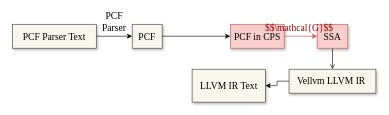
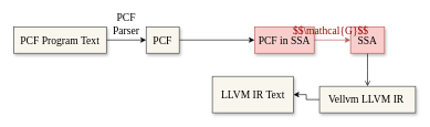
- <mxCell id="10" value="PCF Parser Text" style="rounded=0;whiteSpace=wrap;html=1;labelBackgroundColor=none;fontFamily=Times New Roman;fontSize=16;shadow=1;fillColor=#f9f7ed;strokeColor=#36393d;" vertex="1" parent="1"><mxGeometry x="20" y="40" width="140" height="40" as="geometry" /></mxCell>
+ <mxCell id="10" value="PCF Program Text" style="rounded=0;whiteSpace=wrap;html=1;labelBackgroundColor=none;fontFamily=Times New Roman;fontSize=16;shadow=1;fillColor=#f9f7ed;strokeColor=#36393d;" vertex="1" parent="1"><mxGeometry x="20" y="40" width="140" height="40" as="geometry" /></mxCell>
- <mxCell id="3" value="&lt;span style=&quot;color: rgb(0, 0, 0); font-family: &amp;quot;Times New Roman&amp;quot;; font-size: 16px; font-style: normal; font-variant-ligatures: normal; font-variant-caps: normal; font-weight: 400; letter-spacing: normal; orphans: 2; text-align: center; text-indent: 0px; text-transform: none; widows: 2; word-spacing: 0px; -webkit-text-stroke-width: 0px; text-decoration-thickness: initial; text-decoration-style: initial; text-decoration-color: initial; float: none; display: inline !important;&quot;&gt;PCF in CPS&lt;/span&gt;" style="rounded=0;whiteSpace=wrap;html=1;shadow=1;fillColor=#f8cecc;strokeColor=#b85450;labelBackgroundColor=none;" vertex="1" parent="1"><mxGeometry x="383.75" y="40" width="90" height="40" as="geometry" /></mxCell>
+ <mxCell id="3" value="&lt;span style=&quot;color: rgb(0, 0, 0); font-family: &amp;quot;Times New Roman&amp;quot;; font-size: 16px; font-style: normal; font-variant-ligatures: normal; font-variant-caps: normal; font-weight: 400; letter-spacing: normal; orphans: 2; text-align: center; text-indent: 0px; text-transform: none; widows: 2; word-spacing: 0px; -webkit-text-stroke-width: 0px; text-decoration-thickness: initial; text-decoration-style: initial; text-decoration-color: initial; float: none; display: inline !important;&quot;&gt;PCF in SSA&lt;/span&gt;" style="rounded=0;whiteSpace=wrap;html=1;shadow=1;fillColor=#f8cecc;strokeColor=#b85450;labelBackgroundColor=none;" vertex="1" parent="1"><mxGeometry x="383.75" y="40" width="90" height="40" as="geometry" /></mxCell>
- <mxCell id="12" value="Vellvm LLVM IR&amp;nbsp;" style="rounded=0;whiteSpace=wrap;html=1;labelBackgroundColor=none;fontFamily=Times New Roman;fontSize=16;shadow=1;fillColor=#f9f7ed;strokeColor=#36393d;" vertex="1" parent="1"><mxGeometry x="481.88" y="115" width="145" height="40" as="geometry" /></mxCell>
+ <mxCell id="12" value="Vellvm LLVM IR&amp;nbsp;" style="rounded=0;whiteSpace=wrap;html=1;labelBackgroundColor=none;fontFamily=Times New Roman;fontSize=16;shadow=1;fillColor=#f9f7ed;strokeColor=#36393d;" vertex="1" parent="1"><mxGeometry x="481.88" y="130" width="145" height="40" as="geometry" /></mxCell>
